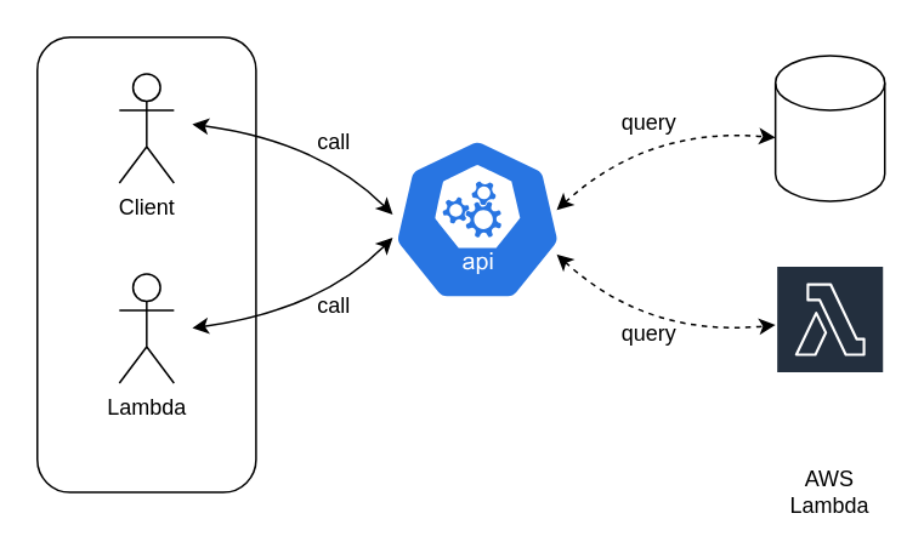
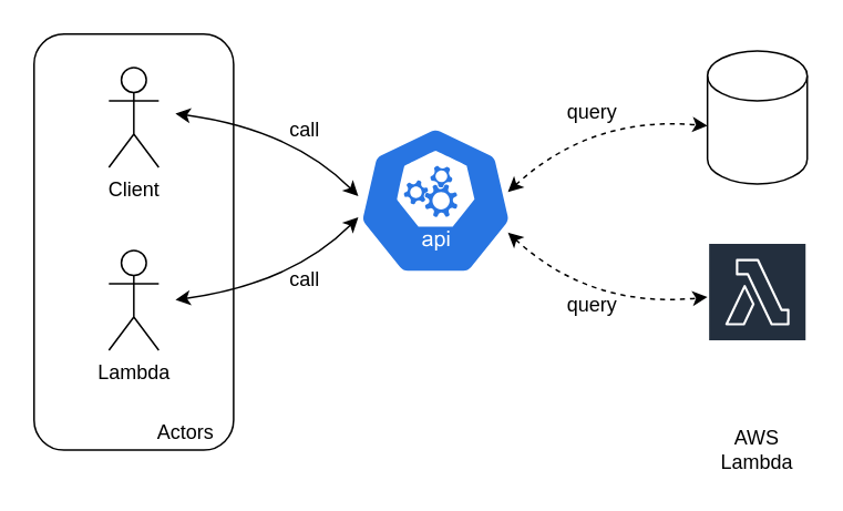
+ <mxCell id="6" value="Actors" style="text;html=1;strokeColor=none;fillColor=none;align=center;verticalAlign=middle;whiteSpace=wrap;rounded=0;" vertex="1" parent="1"><mxGeometry x="89" y="250" width="45" height="20" as="geometry" /></mxCell>
